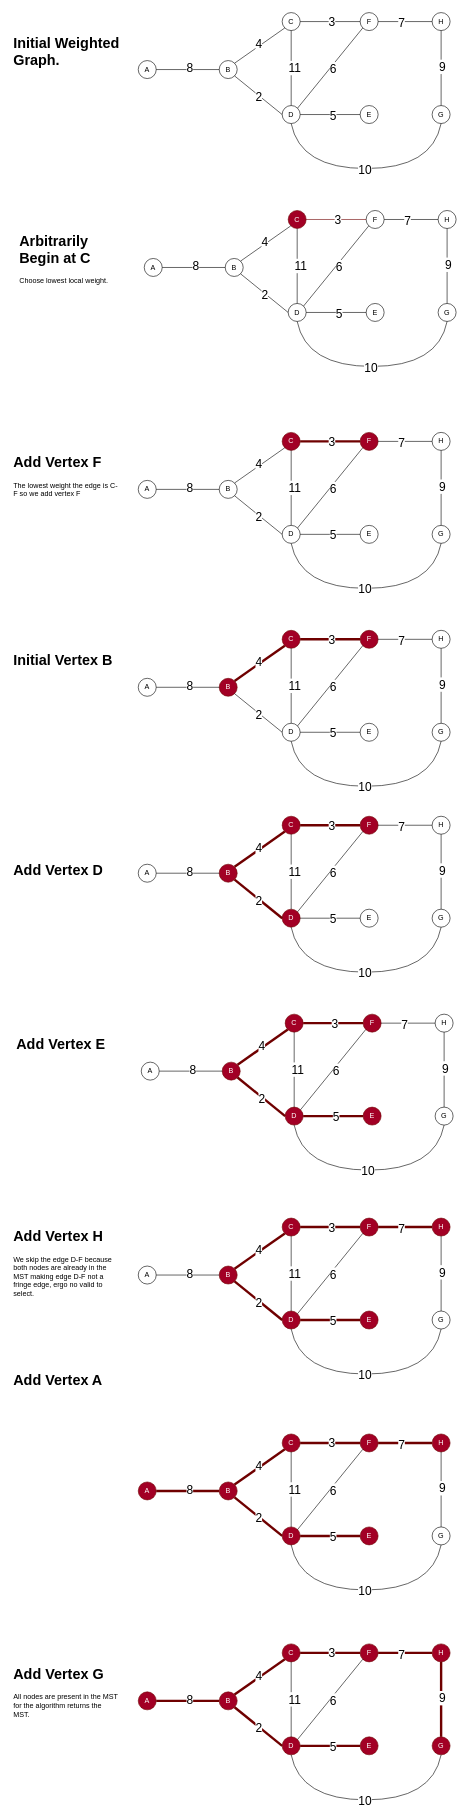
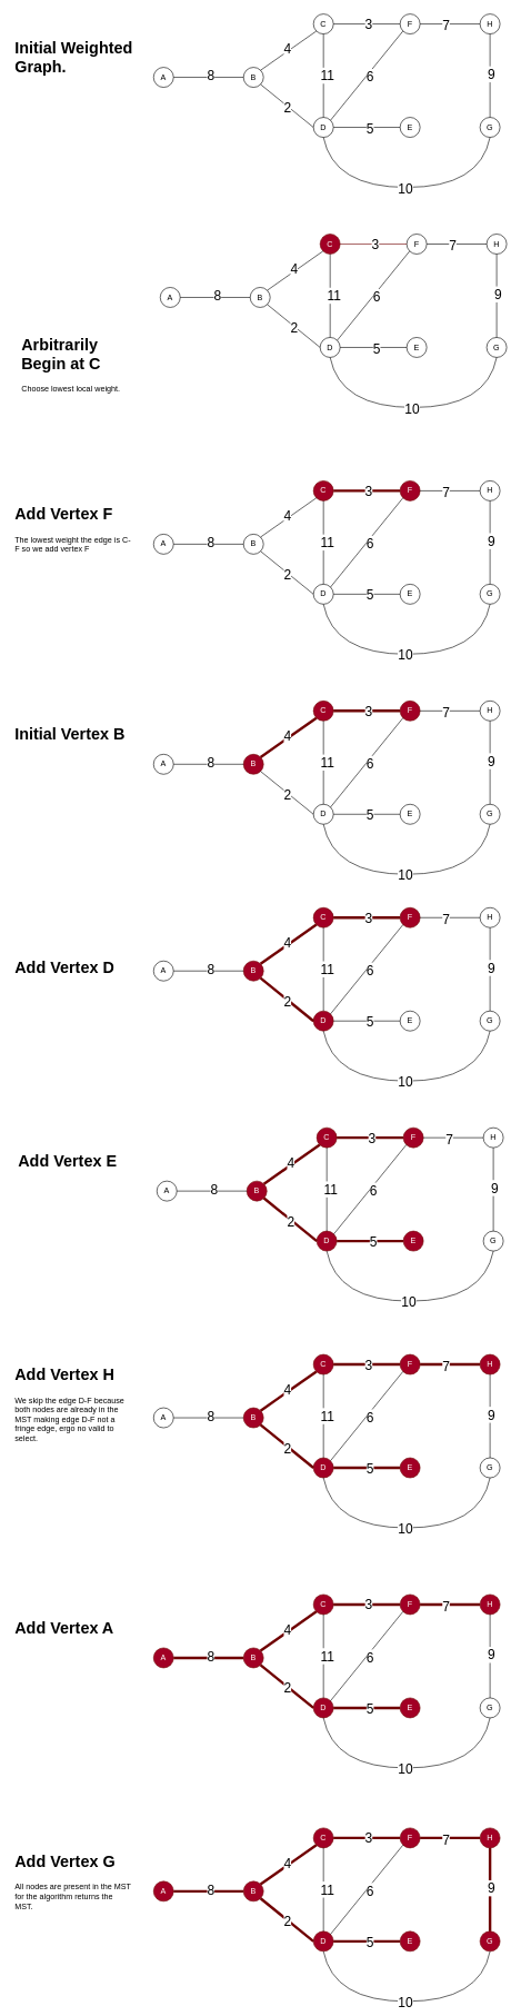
- <mxCell id="57" value="&lt;h1 style=&quot;margin-top: 0px;&quot;&gt;Arbitrarily Begin at C&lt;/h1&gt;&lt;div&gt;Choose lowest local weight.&lt;/div&gt;" style="text;html=1;whiteSpace=wrap;overflow=hidden;rounded=0;" vertex="1" parent="1"><mxGeometry x="30" y="380" width="180" height="120" as="geometry" /></mxCell>
+ <mxCell id="57" value="&lt;h1 style=&quot;margin-top: 0px;&quot;&gt;Arbitrarily Begin at C&lt;/h1&gt;&lt;div&gt;Choose lowest local weight.&lt;/div&gt;" style="text;html=1;whiteSpace=wrap;overflow=hidden;rounded=0;" vertex="1" parent="1"><mxGeometry x="30" y="495" width="180" height="120" as="geometry" /></mxCell>
- <mxCell id="231" value="&lt;h1 style=&quot;margin-top: 0px;&quot;&gt;Add Vertex A&lt;/h1&gt;" style="text;html=1;whiteSpace=wrap;overflow=hidden;rounded=0;" vertex="1" parent="1"><mxGeometry x="20" y="2280" width="180" height="120" as="geometry" /></mxCell>
+ <mxCell id="231" value="&lt;h1 style=&quot;margin-top: 0px;&quot;&gt;Add Vertex A&lt;/h1&gt;" style="text;html=1;whiteSpace=wrap;overflow=hidden;rounded=0;" vertex="1" parent="1"><mxGeometry x="20" y="2420" width="180" height="120" as="geometry" /></mxCell>
